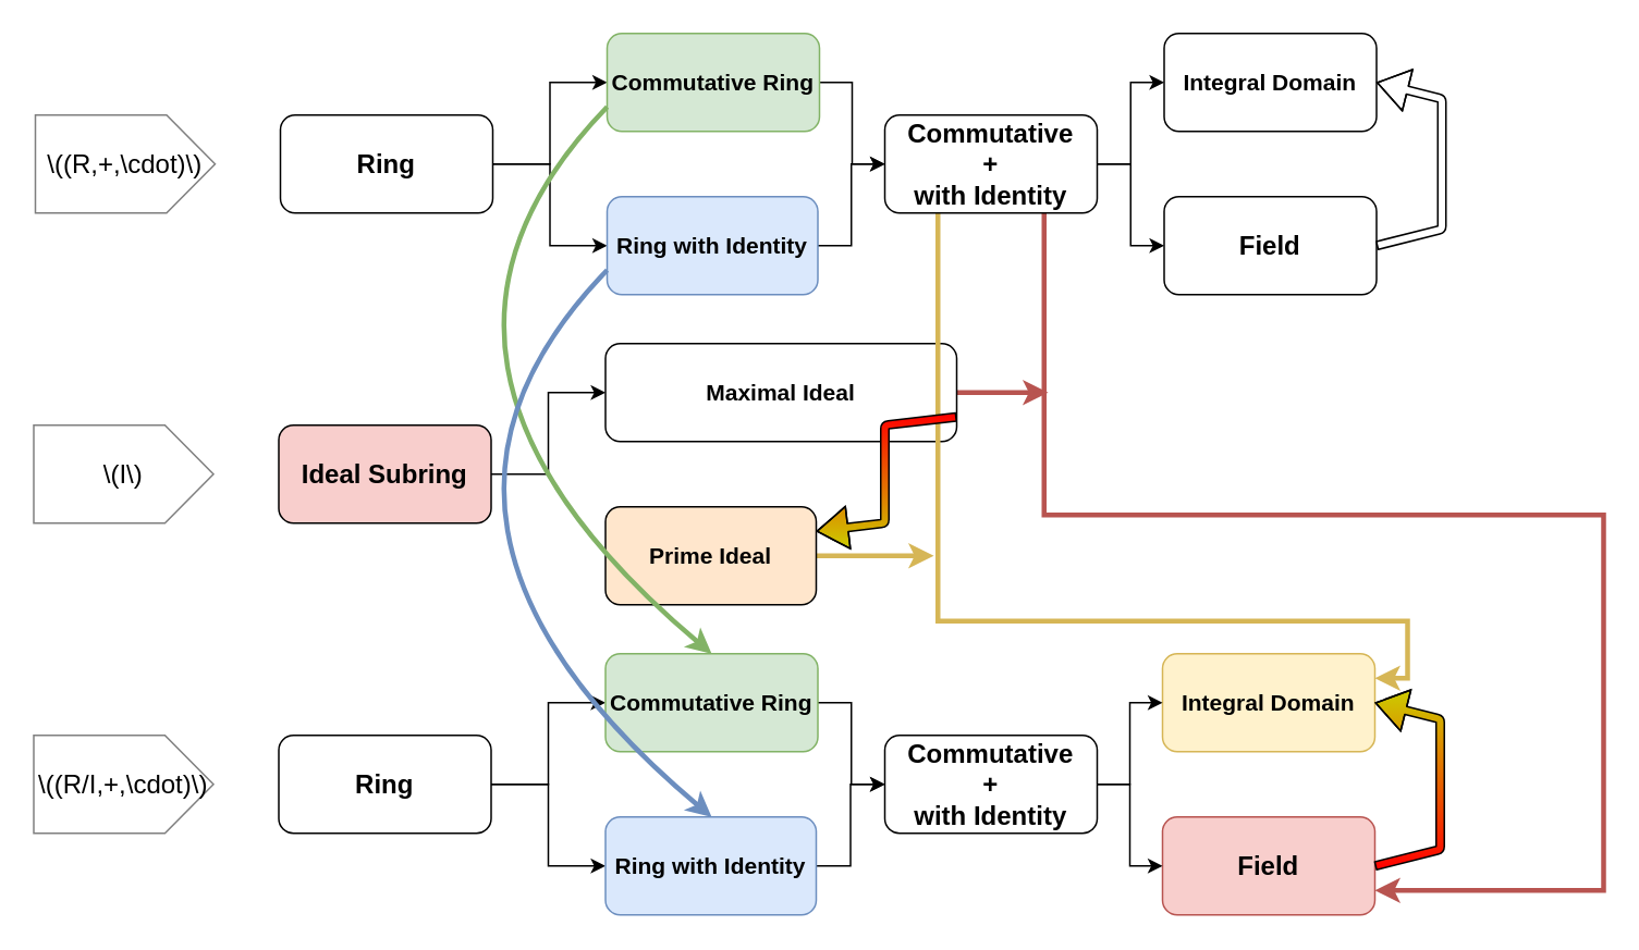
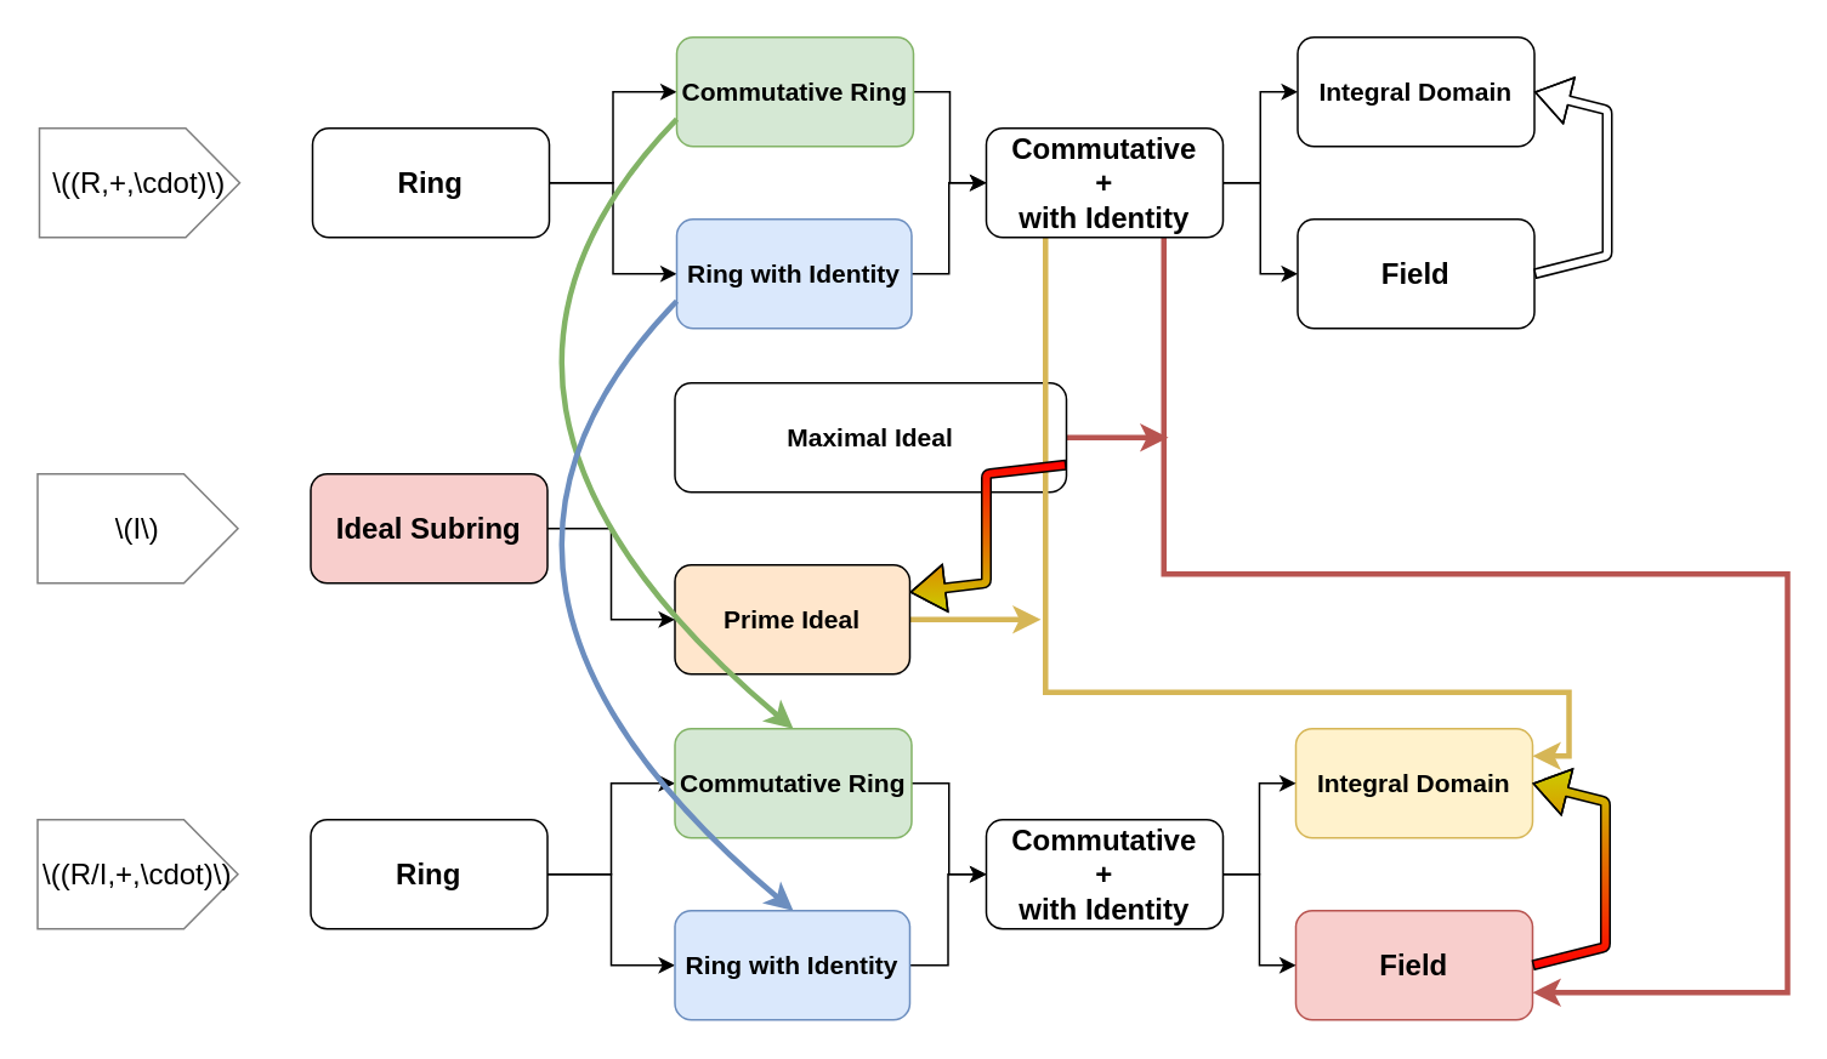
- <mxCell id="24" style="edgeStyle=orthogonalEdgeStyle;rounded=0;orthogonalLoop=1;jettySize=auto;html=1;entryX=0;entryY=0.5;entryDx=0;entryDy=0;" edge="1" parent="1" source="26" target="28"><mxGeometry relative="1" as="geometry" /></mxCell>
+ <mxCell id="25" style="edgeStyle=orthogonalEdgeStyle;rounded=0;orthogonalLoop=1;jettySize=auto;html=1;entryX=0;entryY=0.5;entryDx=0;entryDy=0;" edge="1" parent="1" source="26" target="30"><mxGeometry relative="1" as="geometry" /></mxCell>
